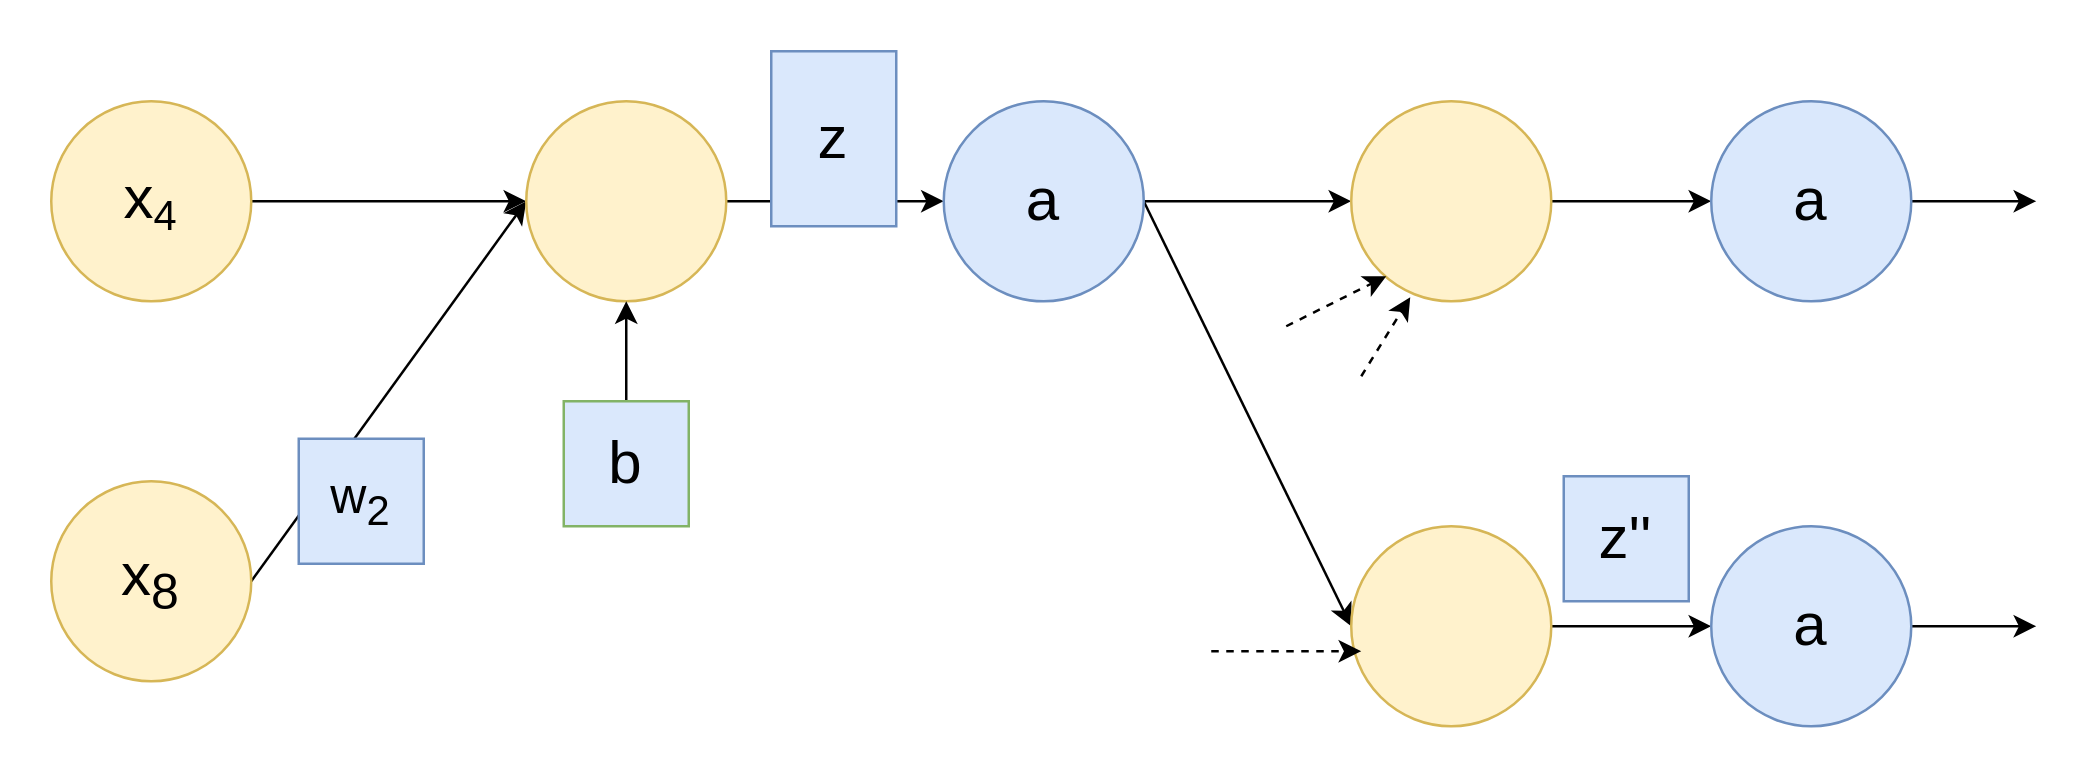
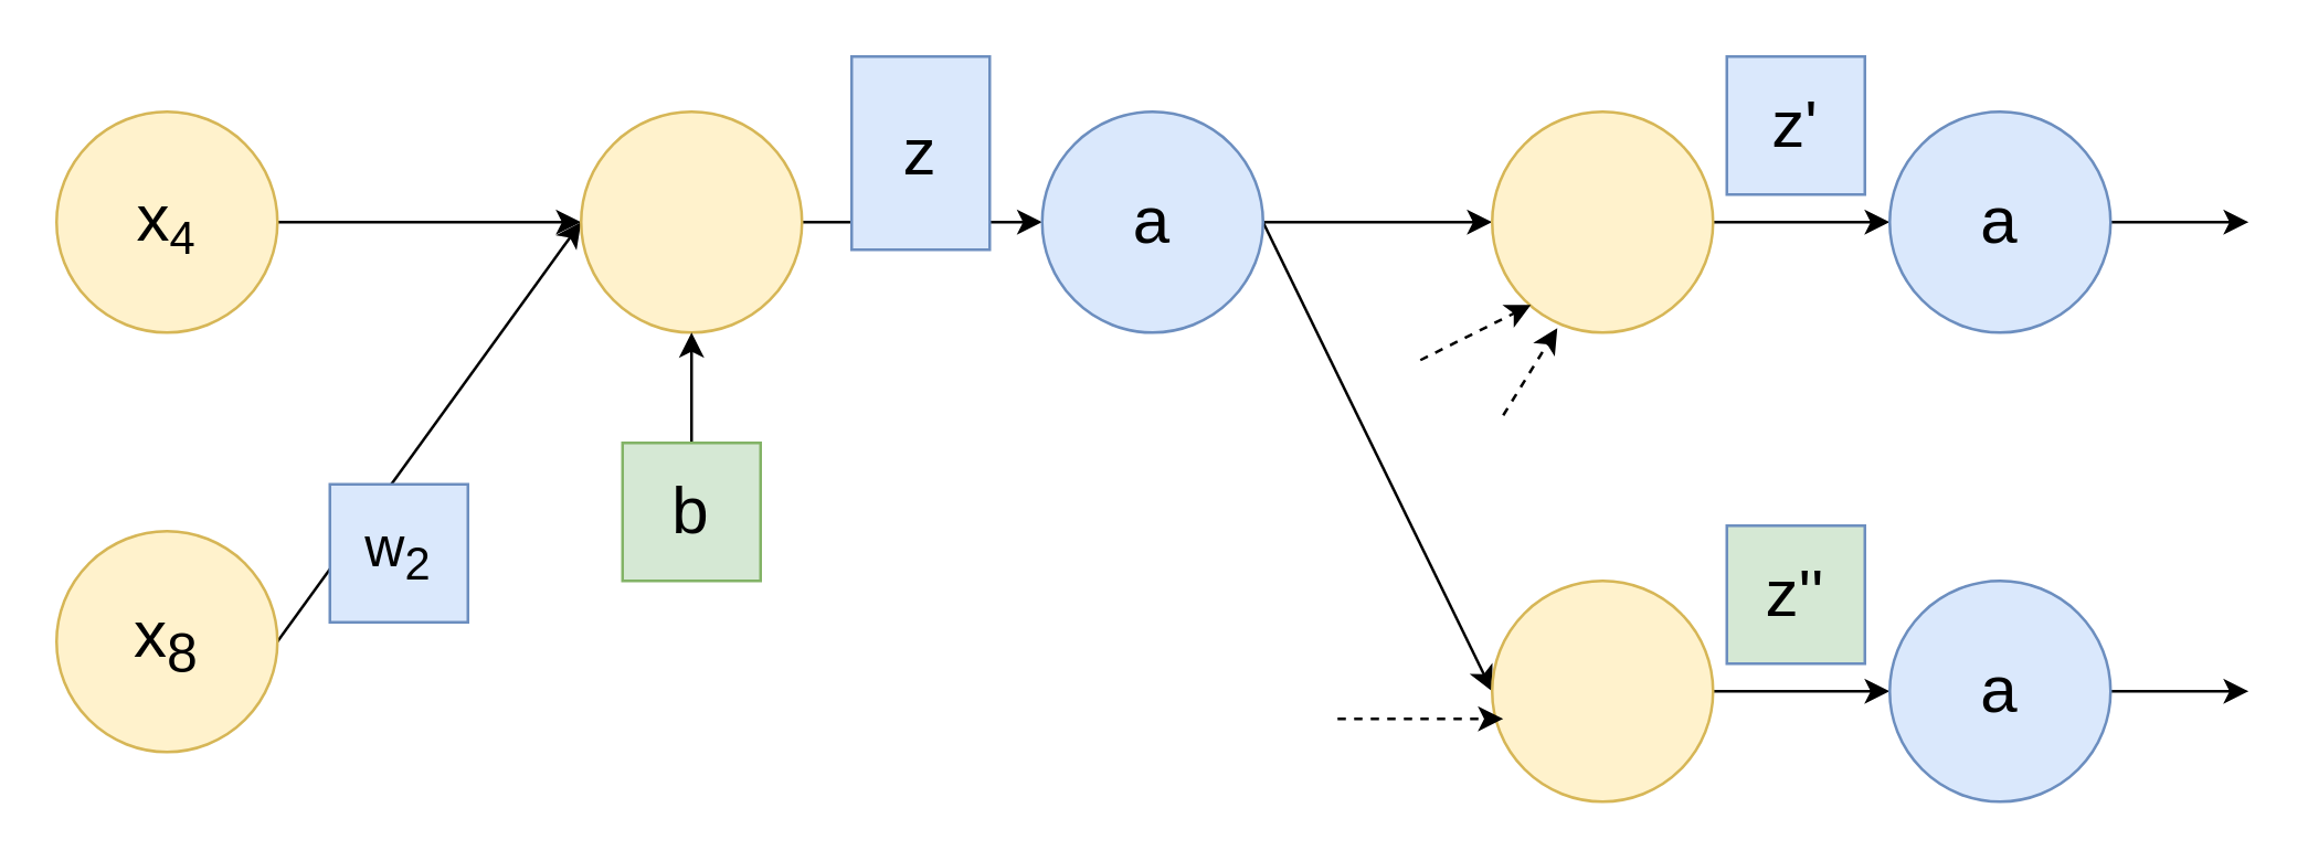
+ <mxCell id="24" value="&lt;font style=&quot;font-size: 24px;&quot;&gt;z'&lt;/font&gt;" style="whiteSpace=wrap;html=1;aspect=fixed;fillColor=#dae8fc;strokeColor=#6c8ebf;" vertex="1" parent="1"><mxGeometry x="625" y="20" width="50" height="50" as="geometry" /></mxCell>
- <mxCell id="10" value="&lt;font style=&quot;font-size: 24px;&quot;&gt;b&lt;/font&gt;" style="whiteSpace=wrap;html=1;aspect=fixed;fillColor=#dae8fc;strokeColor=#82b366;" parent="1" vertex="1"><mxGeometry x="225" y="160" width="50" height="50" as="geometry" /></mxCell>
+ <mxCell id="10" value="&lt;font style=&quot;font-size: 24px;&quot;&gt;b&lt;/font&gt;" style="whiteSpace=wrap;html=1;aspect=fixed;fillColor=#d5e8d4;strokeColor=#82b366;" parent="1" vertex="1"><mxGeometry x="225" y="160" width="50" height="50" as="geometry" /></mxCell>
- <mxCell id="27" value="&lt;font style=&quot;font-size: 24px;&quot;&gt;z''&lt;/font&gt;" style="whiteSpace=wrap;html=1;aspect=fixed;fillColor=#dae8fc;strokeColor=#6c8ebf;" vertex="1" parent="1"><mxGeometry x="625" y="190" width="50" height="50" as="geometry" /></mxCell>
+ <mxCell id="27" value="&lt;font style=&quot;font-size: 24px;&quot;&gt;z''&lt;/font&gt;" style="whiteSpace=wrap;html=1;aspect=fixed;fillColor=#d5e8d4;strokeColor=#6c8ebf;" vertex="1" parent="1"><mxGeometry x="625" y="190" width="50" height="50" as="geometry" /></mxCell>
